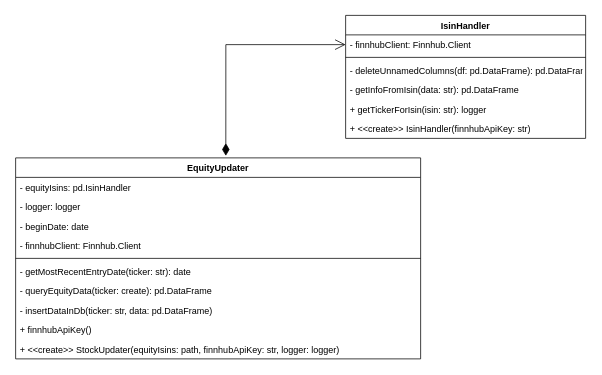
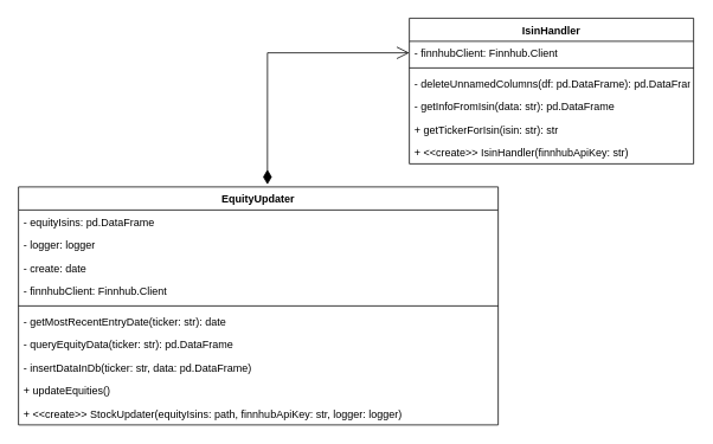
- <mxCell id="19" value="+ getTickerForIsin(isin: str): logger" style="text;strokeColor=none;fillColor=none;align=left;verticalAlign=top;spacingLeft=4;spacingRight=4;overflow=hidden;rotatable=0;points=[[0,0.5],[1,0.5]];portConstraint=eastwest;" parent="14" vertex="1"><mxGeometry y="112" width="320" height="26" as="geometry" /></mxCell>
+ <mxCell id="19" value="+ getTickerForIsin(isin: str): str" style="text;strokeColor=none;fillColor=none;align=left;verticalAlign=top;spacingLeft=4;spacingRight=4;overflow=hidden;rotatable=0;points=[[0,0.5],[1,0.5]];portConstraint=eastwest;" parent="14" vertex="1"><mxGeometry y="112" width="320" height="26" as="geometry" /></mxCell>
- <mxCell id="3" value="- equityIsins: pd.IsinHandler" style="text;strokeColor=none;fillColor=none;align=left;verticalAlign=top;spacingLeft=4;spacingRight=4;overflow=hidden;rotatable=0;points=[[0,0.5],[1,0.5]];portConstraint=eastwest;" parent="2" vertex="1"><mxGeometry y="26" width="540" height="26" as="geometry" /></mxCell>
+ <mxCell id="3" value="- equityIsins: pd.DataFrame" style="text;strokeColor=none;fillColor=none;align=left;verticalAlign=top;spacingLeft=4;spacingRight=4;overflow=hidden;rotatable=0;points=[[0,0.5],[1,0.5]];portConstraint=eastwest;" parent="2" vertex="1"><mxGeometry y="26" width="540" height="26" as="geometry" /></mxCell>
- <mxCell id="5" value="- beginDate: date" style="text;strokeColor=none;fillColor=none;align=left;verticalAlign=top;spacingLeft=4;spacingRight=4;overflow=hidden;rotatable=0;points=[[0,0.5],[1,0.5]];portConstraint=eastwest;" parent="2" vertex="1"><mxGeometry y="78" width="540" height="26" as="geometry" /></mxCell>
+ <mxCell id="5" value="- create: date" style="text;strokeColor=none;fillColor=none;align=left;verticalAlign=top;spacingLeft=4;spacingRight=4;overflow=hidden;rotatable=0;points=[[0,0.5],[1,0.5]];portConstraint=eastwest;" parent="2" vertex="1"><mxGeometry y="78" width="540" height="26" as="geometry" /></mxCell>
- <mxCell id="9" value="- queryEquityData(ticker: create): pd.DataFrame" style="text;strokeColor=none;fillColor=none;align=left;verticalAlign=top;spacingLeft=4;spacingRight=4;overflow=hidden;rotatable=0;points=[[0,0.5],[1,0.5]];portConstraint=eastwest;" parent="2" vertex="1"><mxGeometry y="164" width="540" height="26" as="geometry" /></mxCell>
+ <mxCell id="9" value="- queryEquityData(ticker: str): pd.DataFrame" style="text;strokeColor=none;fillColor=none;align=left;verticalAlign=top;spacingLeft=4;spacingRight=4;overflow=hidden;rotatable=0;points=[[0,0.5],[1,0.5]];portConstraint=eastwest;" parent="2" vertex="1"><mxGeometry y="164" width="540" height="26" as="geometry" /></mxCell>
- <mxCell id="11" value="+ finnhubApiKey()" style="text;strokeColor=none;fillColor=none;align=left;verticalAlign=top;spacingLeft=4;spacingRight=4;overflow=hidden;rotatable=0;points=[[0,0.5],[1,0.5]];portConstraint=eastwest;" parent="2" vertex="1"><mxGeometry y="216" width="540" height="26" as="geometry" /></mxCell>
+ <mxCell id="11" value="+ updateEquities()" style="text;strokeColor=none;fillColor=none;align=left;verticalAlign=top;spacingLeft=4;spacingRight=4;overflow=hidden;rotatable=0;points=[[0,0.5],[1,0.5]];portConstraint=eastwest;" parent="2" vertex="1"><mxGeometry y="216" width="540" height="26" as="geometry" /></mxCell>
